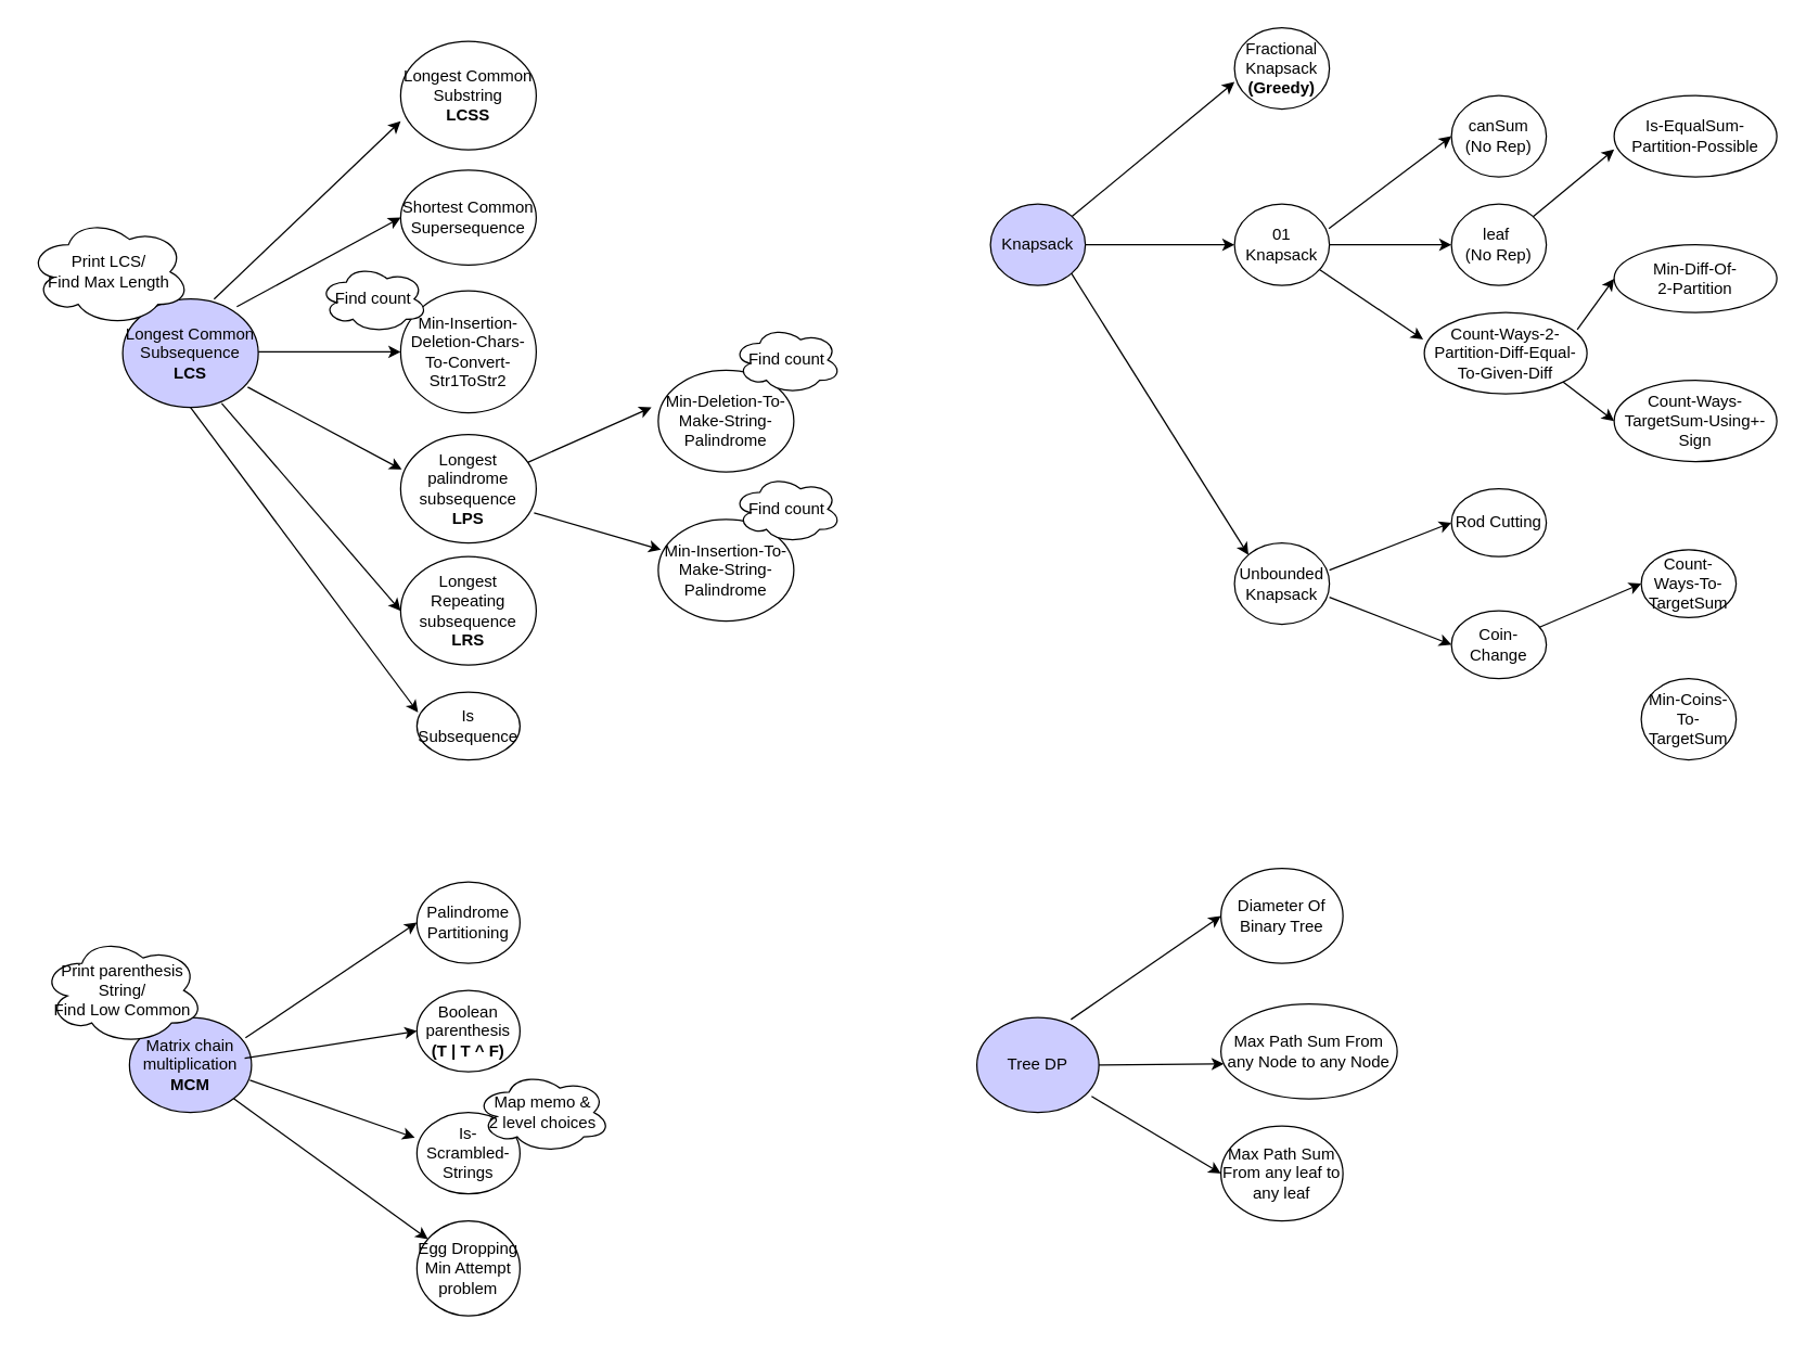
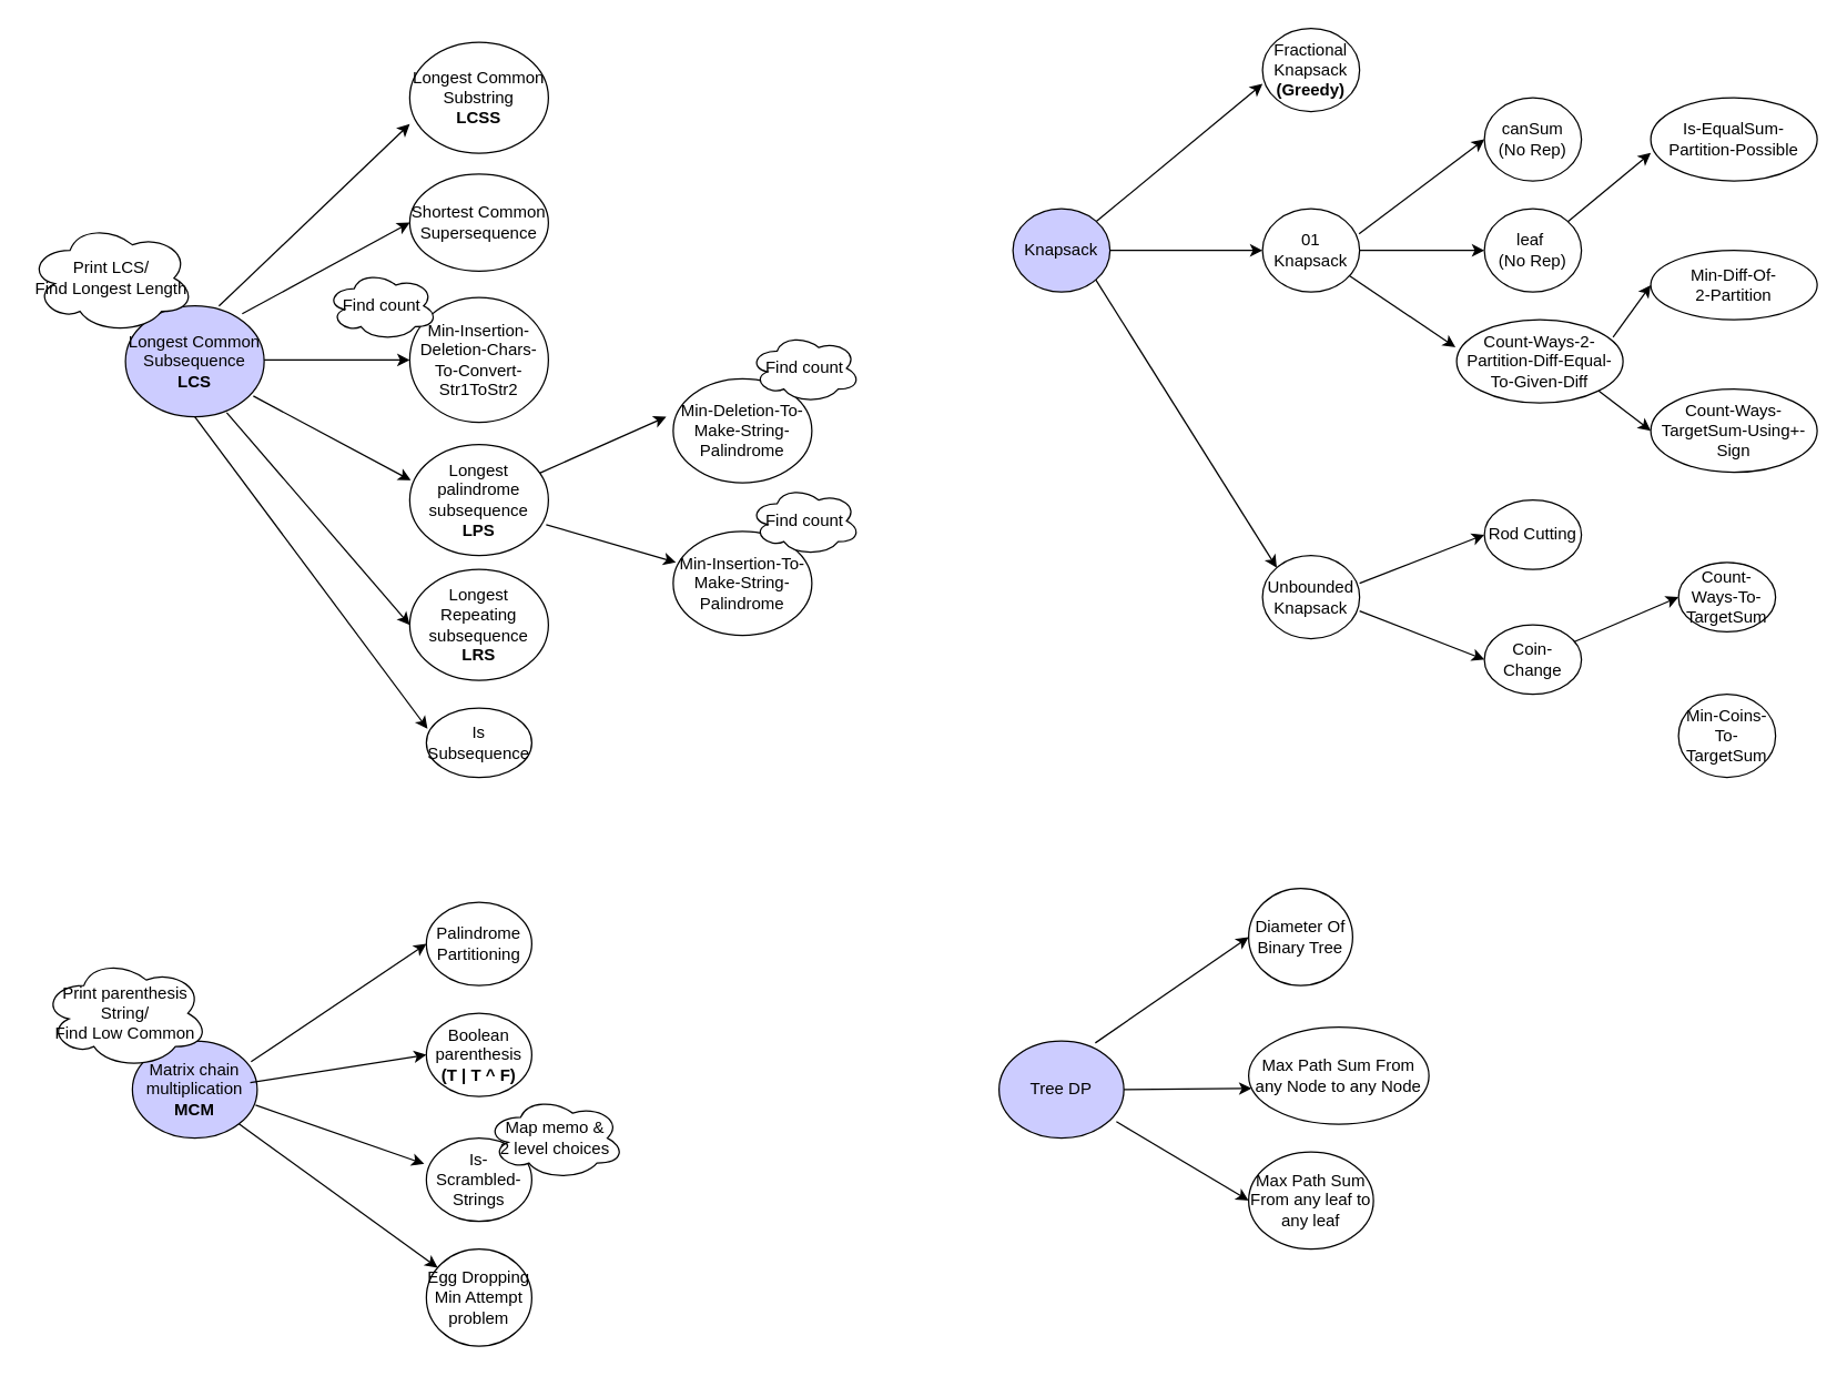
- <mxCell id="29" value="Print LCS/&lt;br&gt;Find Max Length" style="ellipse;shape=cloud;whiteSpace=wrap;html=1;" parent="1" vertex="1"><mxGeometry x="20" y="160" width="120" height="80" as="geometry" /></mxCell>
+ <mxCell id="29" value="Print LCS/&lt;br&gt;Find Longest Length" style="ellipse;shape=cloud;whiteSpace=wrap;html=1;" parent="1" vertex="1"><mxGeometry x="20" y="160" width="120" height="80" as="geometry" /></mxCell>
- <mxCell id="61" value="Diameter Of Binary Tree" style="ellipse;whiteSpace=wrap;html=1;fillColor=#FFFFFF;" vertex="1" parent="1"><mxGeometry x="900" y="640" width="90" height="70" as="geometry" /></mxCell>
+ <mxCell id="61" value="Diameter Of Binary Tree" style="ellipse;whiteSpace=wrap;html=1;fillColor=#FFFFFF;" vertex="1" parent="1"><mxGeometry x="900" y="640" width="75" height="70" as="geometry" /></mxCell>
